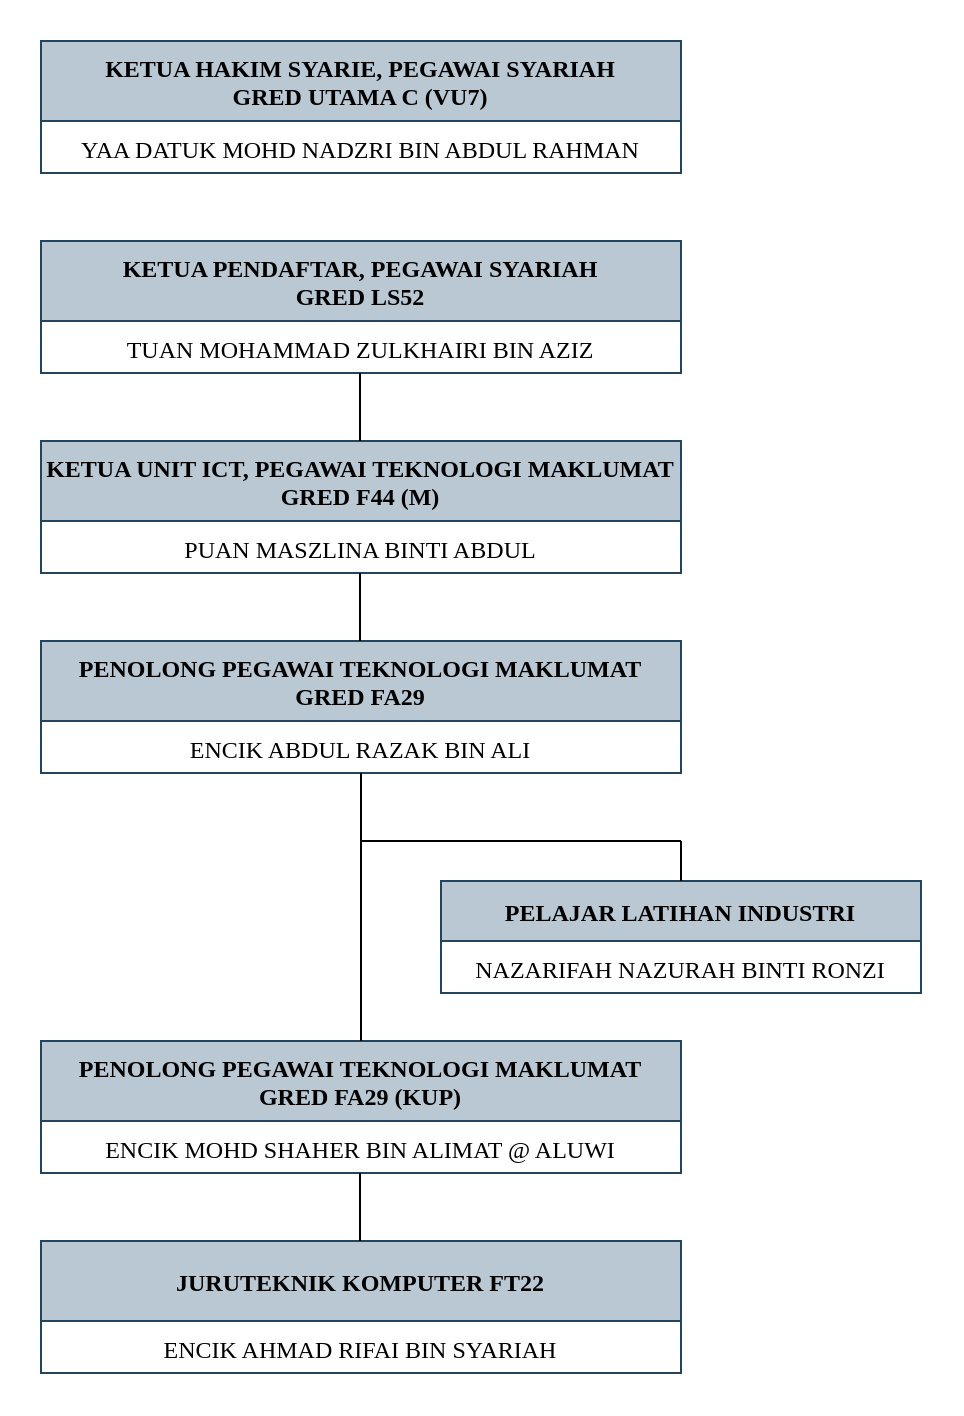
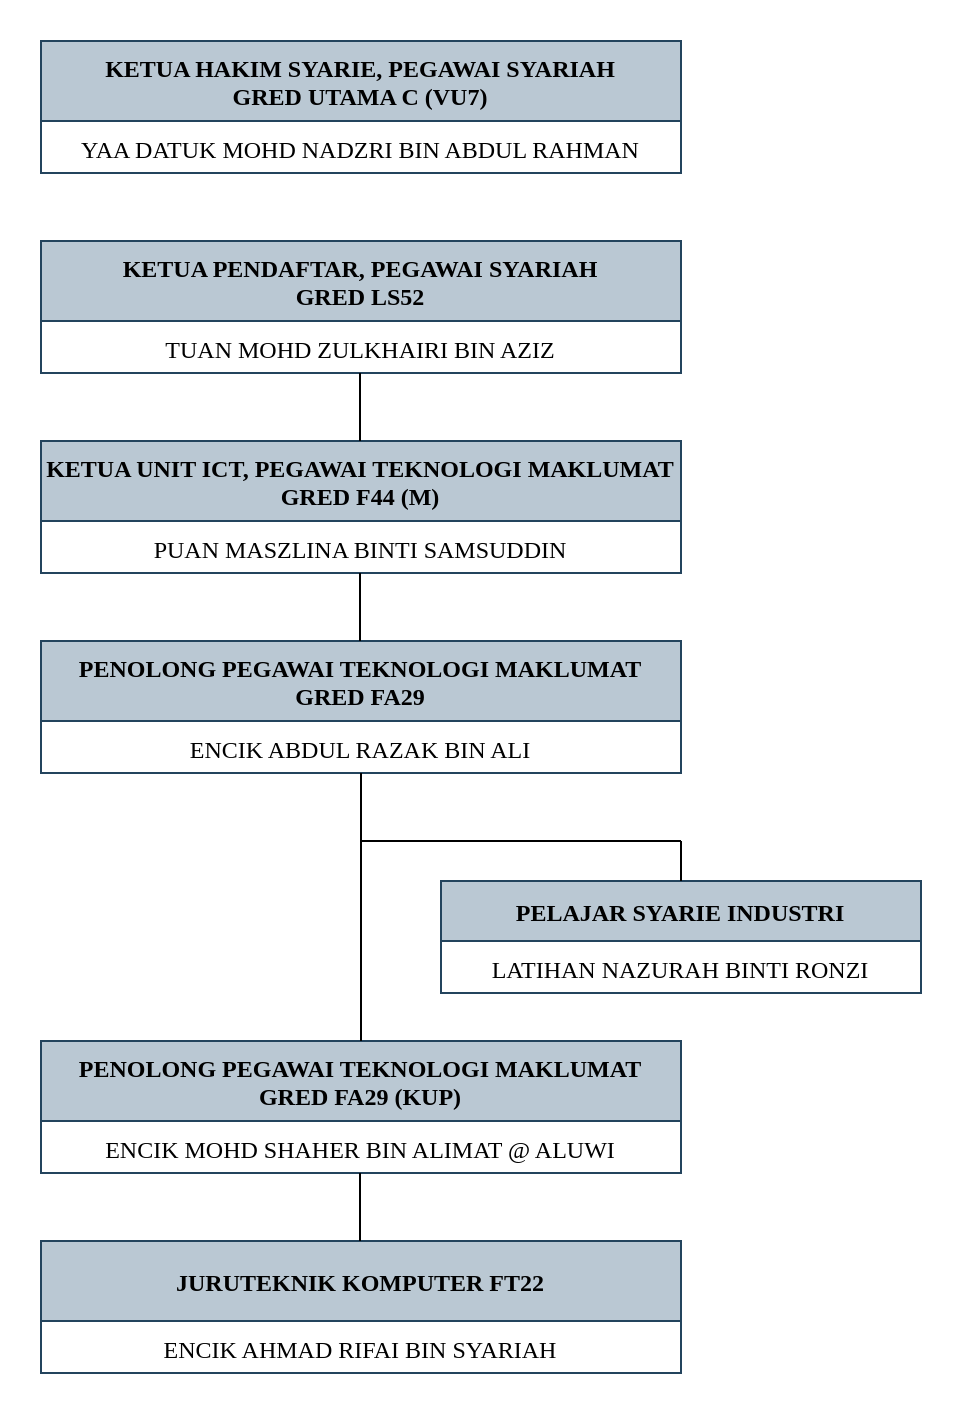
- <mxCell id="3" value="TUAN MOHAMMAD ZULKHAIRI BIN AZIZ" style="text;align=center;verticalAlign=top;spacingLeft=4;spacingRight=4;overflow=hidden;rotatable=0;points=[[0,0.5],[1,0.5]];portConstraint=eastwest;fontFamily=Times New Roman;spacingTop=1;" vertex="1" parent="2"><mxGeometry y="40" width="320" height="26" as="geometry" /></mxCell>
+ <mxCell id="3" value="TUAN MOHD ZULKHAIRI BIN AZIZ" style="text;align=center;verticalAlign=top;spacingLeft=4;spacingRight=4;overflow=hidden;rotatable=0;points=[[0,0.5],[1,0.5]];portConstraint=eastwest;fontFamily=Times New Roman;spacingTop=1;" vertex="1" parent="2"><mxGeometry y="40" width="320" height="26" as="geometry" /></mxCell>
- <mxCell id="13" value="PUAN MASZLINA BINTI ABDUL" style="text;align=center;verticalAlign=top;spacingLeft=4;spacingRight=4;overflow=hidden;rotatable=0;points=[[0,0.5],[1,0.5]];portConstraint=eastwest;fontFamily=Times New Roman;spacingTop=1;" vertex="1" parent="12"><mxGeometry y="40" width="320" height="26" as="geometry" /></mxCell>
+ <mxCell id="13" value="PUAN MASZLINA BINTI SAMSUDDIN" style="text;align=center;verticalAlign=top;spacingLeft=4;spacingRight=4;overflow=hidden;rotatable=0;points=[[0,0.5],[1,0.5]];portConstraint=eastwest;fontFamily=Times New Roman;spacingTop=1;" vertex="1" parent="12"><mxGeometry y="40" width="320" height="26" as="geometry" /></mxCell>
- <mxCell id="6" value="PELAJAR LATIHAN INDUSTRI" style="swimlane;fontStyle=1;childLayout=stackLayout;horizontal=1;startSize=30;horizontalStack=0;resizeParent=1;resizeParentMax=0;resizeLast=0;collapsible=1;marginBottom=0;fontFamily=Times New Roman;verticalAlign=middle;spacingTop=1;fillColor=#bac8d3;strokeColor=#23445d;" vertex="1" parent="1"><mxGeometry x="220" y="440" width="240" height="56" as="geometry" /></mxCell>
+ <mxCell id="6" value="PELAJAR SYARIE INDUSTRI" style="swimlane;fontStyle=1;childLayout=stackLayout;horizontal=1;startSize=30;horizontalStack=0;resizeParent=1;resizeParentMax=0;resizeLast=0;collapsible=1;marginBottom=0;fontFamily=Times New Roman;verticalAlign=middle;spacingTop=1;fillColor=#bac8d3;strokeColor=#23445d;" vertex="1" parent="1"><mxGeometry x="220" y="440" width="240" height="56" as="geometry" /></mxCell>
- <mxCell id="7" value="NAZARIFAH NAZURAH BINTI RONZI" style="text;align=center;verticalAlign=top;spacingLeft=4;spacingRight=4;overflow=hidden;rotatable=0;points=[[0,0.5],[1,0.5]];portConstraint=eastwest;fontFamily=Times New Roman;spacingTop=1;" vertex="1" parent="6"><mxGeometry y="30" width="240" height="26" as="geometry" /></mxCell>
+ <mxCell id="7" value="LATIHAN NAZURAH BINTI RONZI" style="text;align=center;verticalAlign=top;spacingLeft=4;spacingRight=4;overflow=hidden;rotatable=0;points=[[0,0.5],[1,0.5]];portConstraint=eastwest;fontFamily=Times New Roman;spacingTop=1;" vertex="1" parent="6"><mxGeometry y="30" width="240" height="26" as="geometry" /></mxCell>
